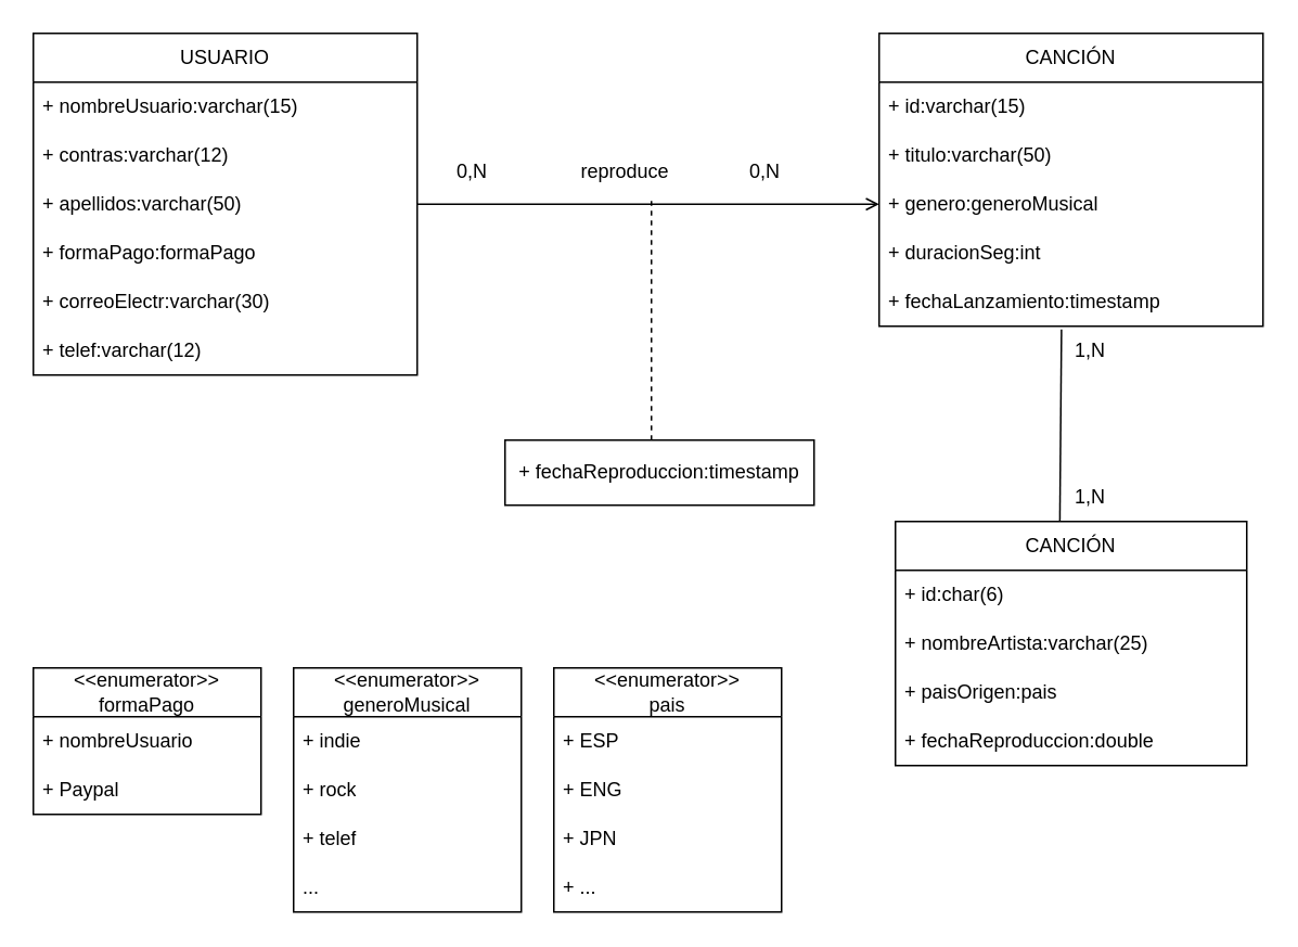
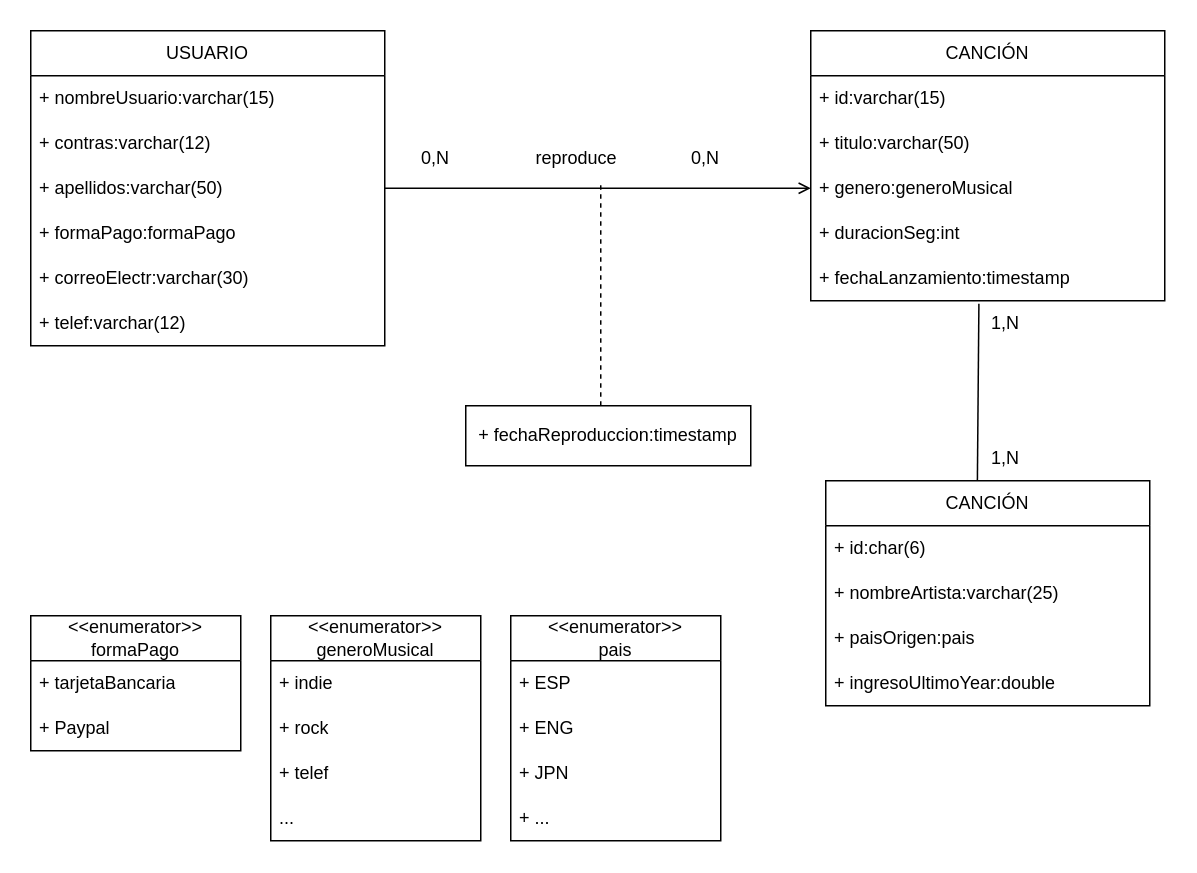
- <mxCell id="10" value="+ nombreUsuario" style="text;strokeColor=none;fillColor=none;align=left;verticalAlign=middle;spacingLeft=4;spacingRight=4;overflow=hidden;points=[[0,0.5],[1,0.5]];portConstraint=eastwest;rotatable=0;whiteSpace=wrap;html=1;" parent="9" vertex="1"><mxGeometry y="30" width="140" height="30" as="geometry" /></mxCell>
+ <mxCell id="10" value="+ tarjetaBancaria" style="text;strokeColor=none;fillColor=none;align=left;verticalAlign=middle;spacingLeft=4;spacingRight=4;overflow=hidden;points=[[0,0.5],[1,0.5]];portConstraint=eastwest;rotatable=0;whiteSpace=wrap;html=1;" parent="9" vertex="1"><mxGeometry y="30" width="140" height="30" as="geometry" /></mxCell>
- <mxCell id="36" value="+ fechaReproduccion:double" style="text;strokeColor=none;fillColor=none;align=left;verticalAlign=middle;spacingLeft=4;spacingRight=4;overflow=hidden;points=[[0,0.5],[1,0.5]];portConstraint=eastwest;rotatable=0;whiteSpace=wrap;html=1;" parent="32" vertex="1"><mxGeometry y="120" width="216" height="30" as="geometry" /></mxCell>
+ <mxCell id="36" value="+ ingresoUltimoYear:double" style="text;strokeColor=none;fillColor=none;align=left;verticalAlign=middle;spacingLeft=4;spacingRight=4;overflow=hidden;points=[[0,0.5],[1,0.5]];portConstraint=eastwest;rotatable=0;whiteSpace=wrap;html=1;" parent="32" vertex="1"><mxGeometry y="120" width="216" height="30" as="geometry" /></mxCell>
